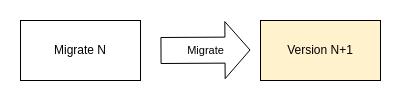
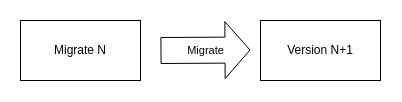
- <mxCell id="4" value="Version N+1" style="rounded=0;whiteSpace=wrap;html=1;fillColor=#fff2cc;" parent="1" vertex="1"><mxGeometry x="260" y="20" width="120" height="60" as="geometry" /></mxCell>
+ <mxCell id="4" value="Version N+1" style="rounded=0;whiteSpace=wrap;html=1;" parent="1" vertex="1"><mxGeometry x="260" y="20" width="120" height="60" as="geometry" /></mxCell>
